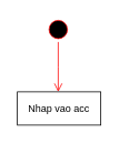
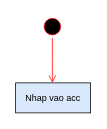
- <mxCell id="4" value="Nhap vao acc" style="whiteSpace=wrap;html=1;align=center;" vertex="1" parent="1"><mxGeometry x="20" y="110" width="100" height="40" as="geometry" /></mxCell>
+ <mxCell id="4" value="Nhap vao acc" style="whiteSpace=wrap;html=1;align=center;fillColor=#dae8fc;" vertex="1" parent="1"><mxGeometry x="20" y="110" width="100" height="40" as="geometry" /></mxCell>
